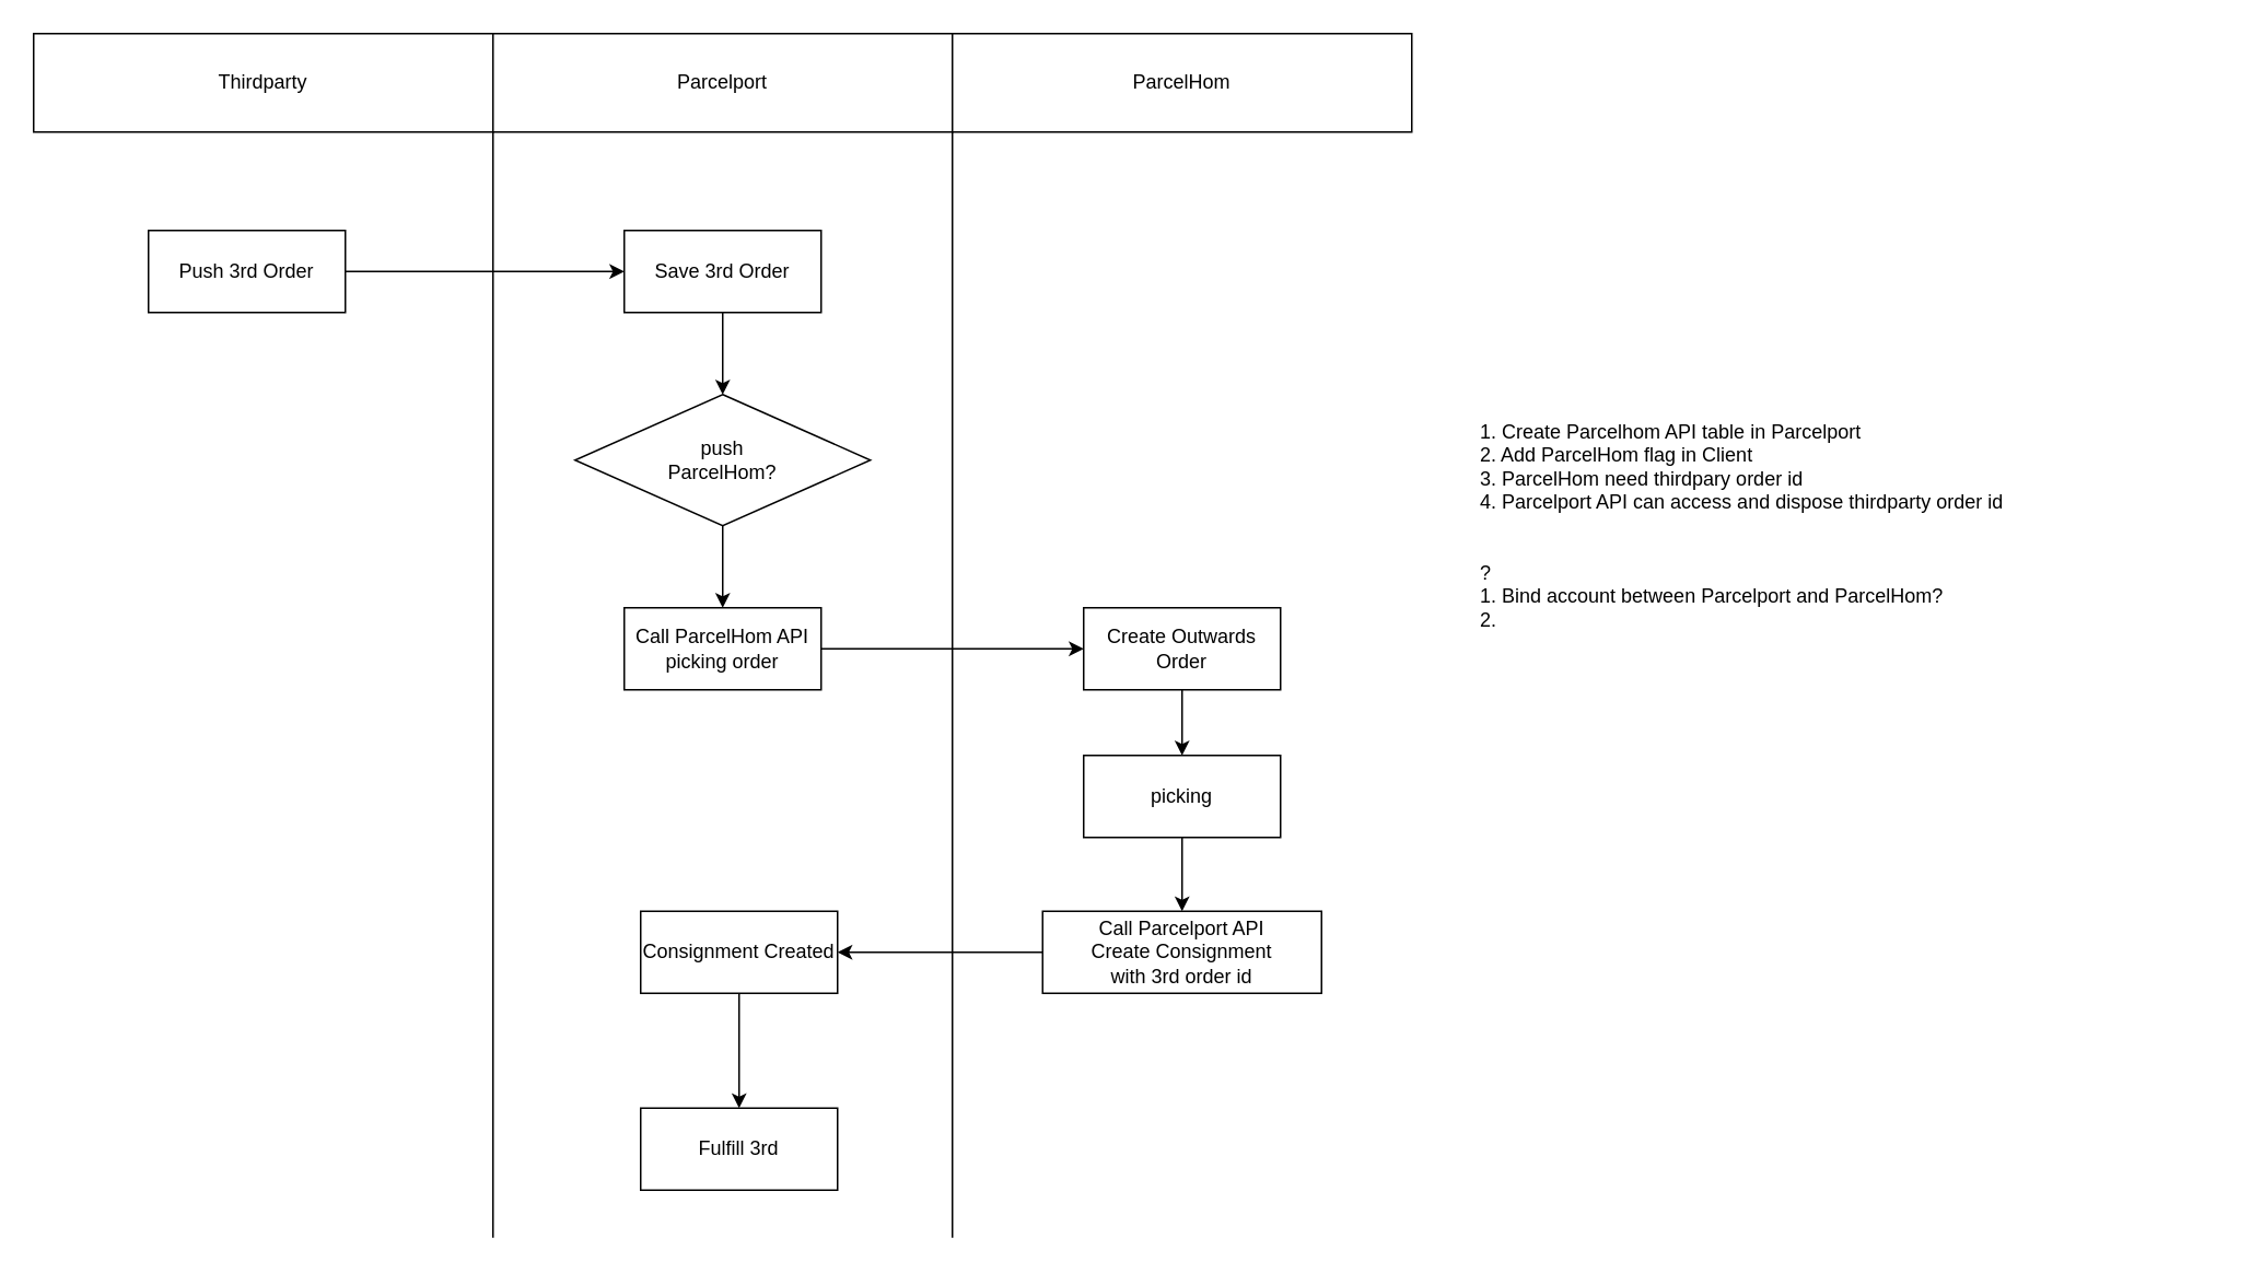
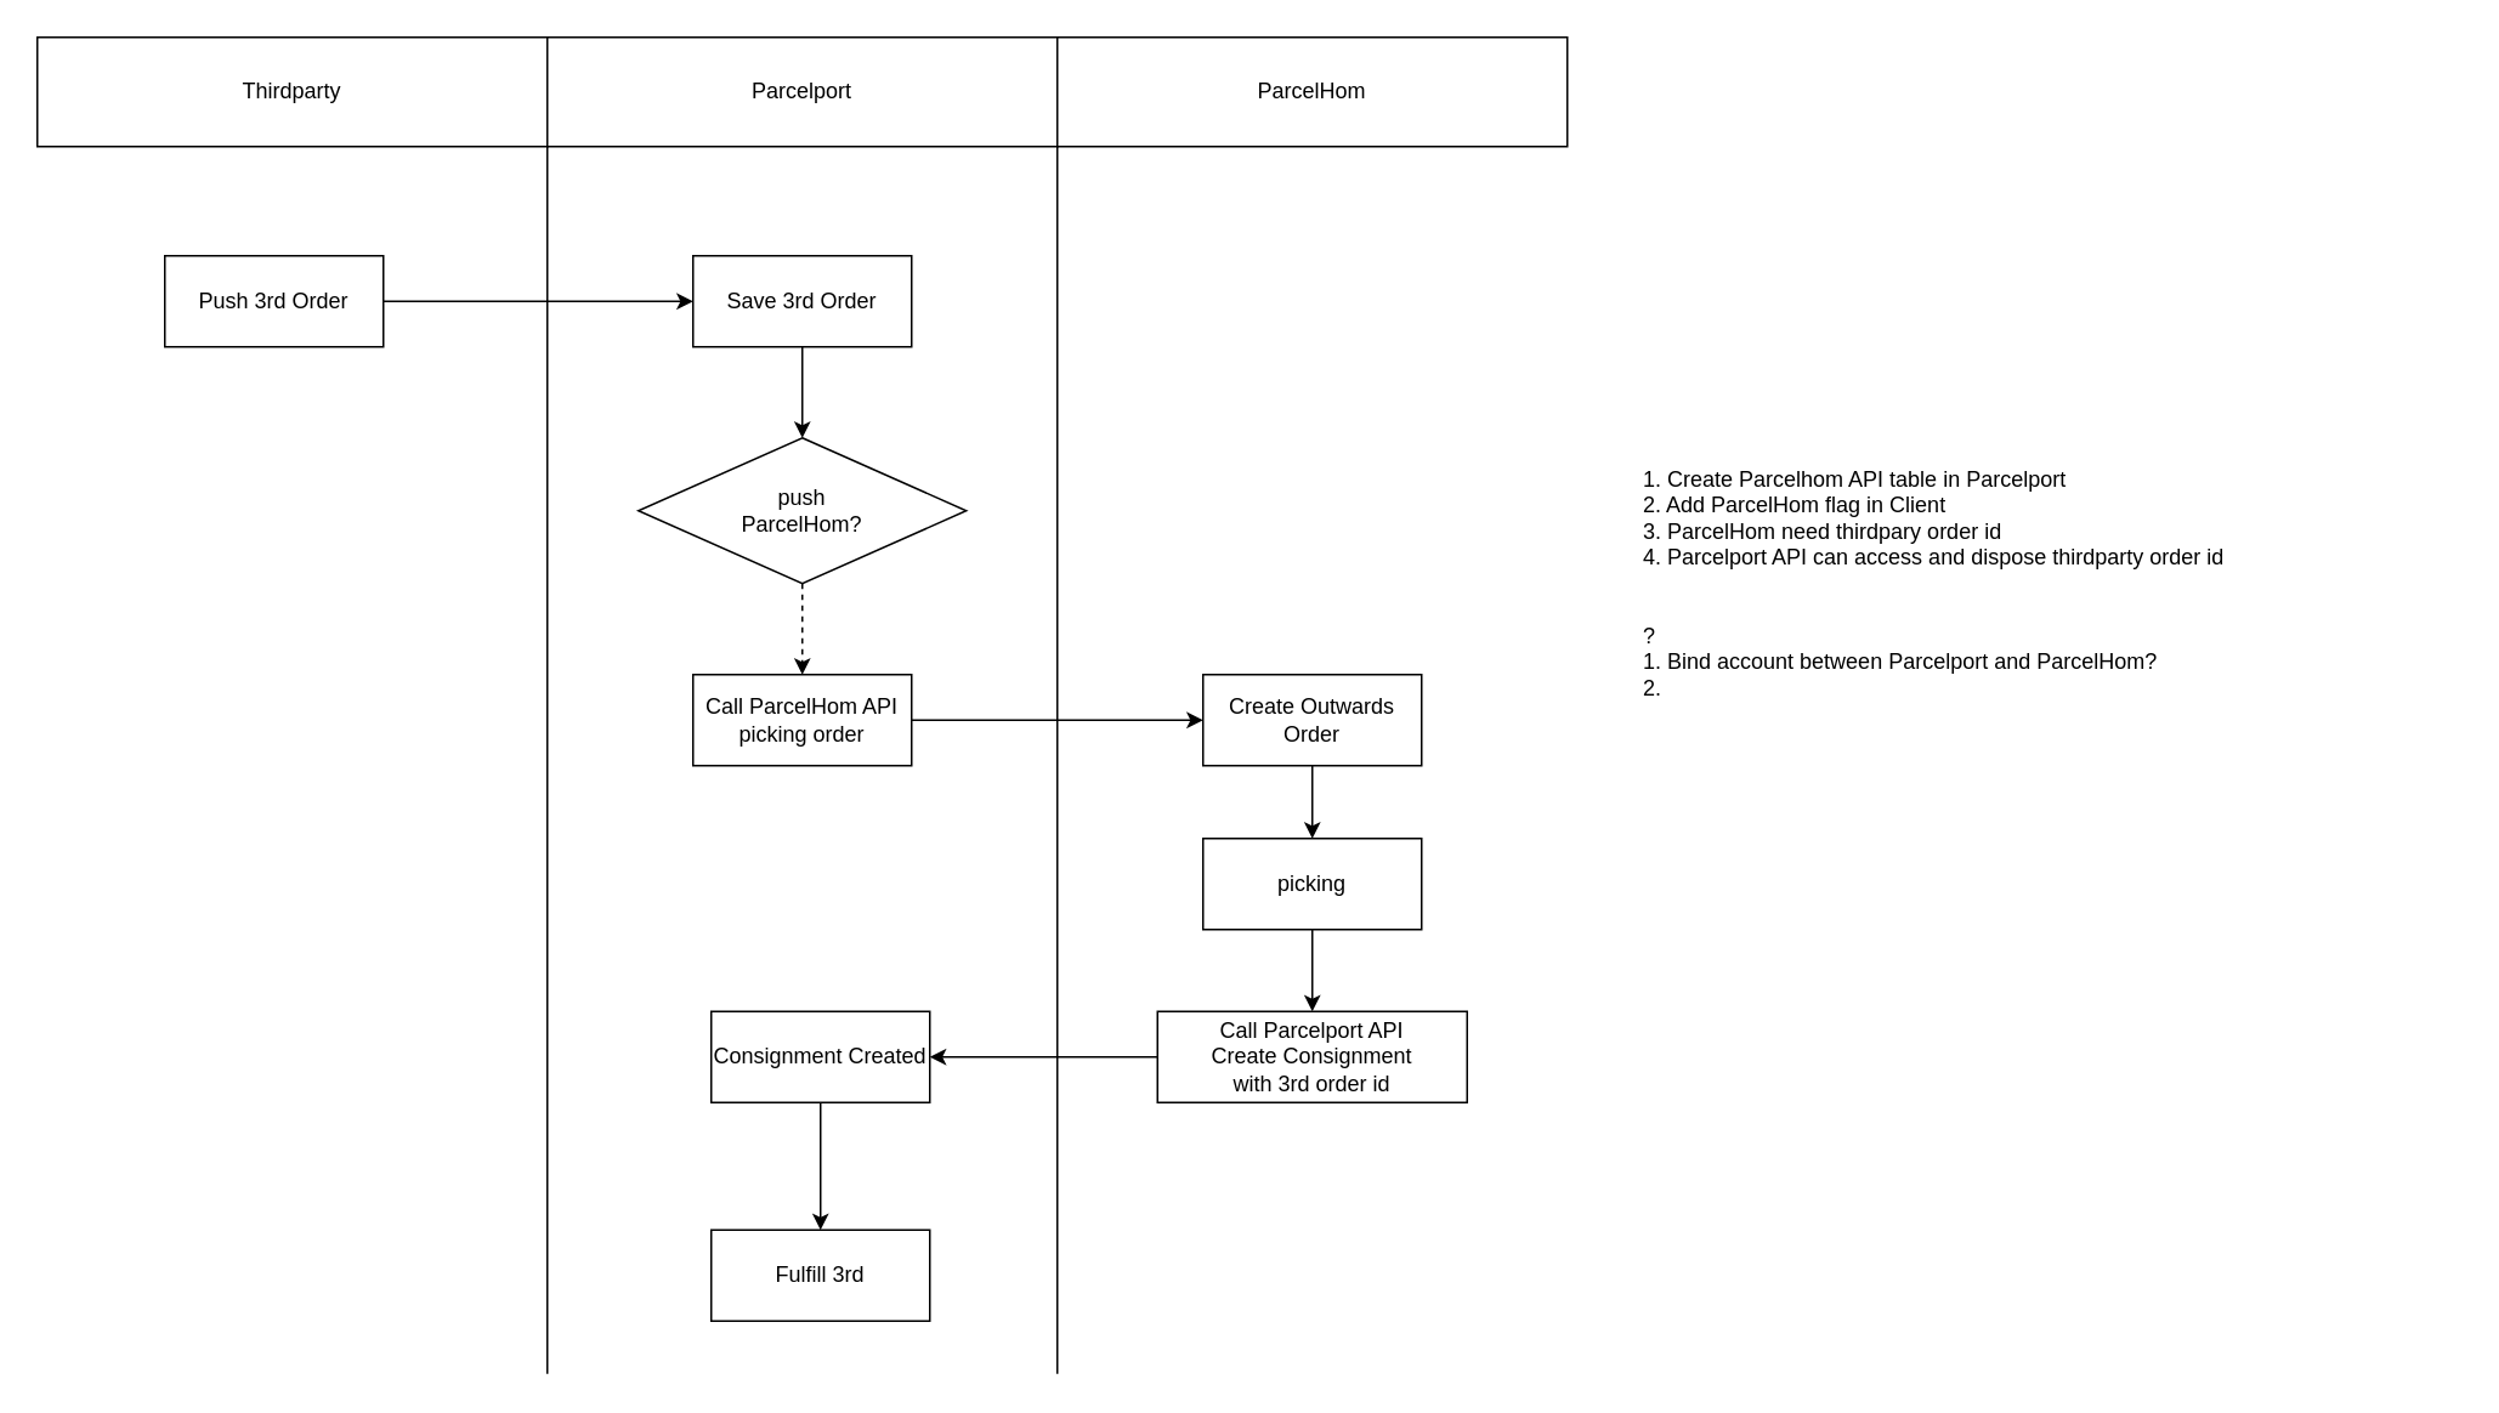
- <mxCell id="11" style="edgeStyle=orthogonalEdgeStyle;rounded=0;orthogonalLoop=1;jettySize=auto;html=1;" edge="1" parent="1" source="12" target="14"><mxGeometry relative="1" as="geometry" /></mxCell>
+ <mxCell id="11" style="edgeStyle=orthogonalEdgeStyle;rounded=0;orthogonalLoop=1;jettySize=auto;html=1;dashed=1;" edge="1" parent="1" source="12" target="14"><mxGeometry relative="1" as="geometry" /></mxCell>
